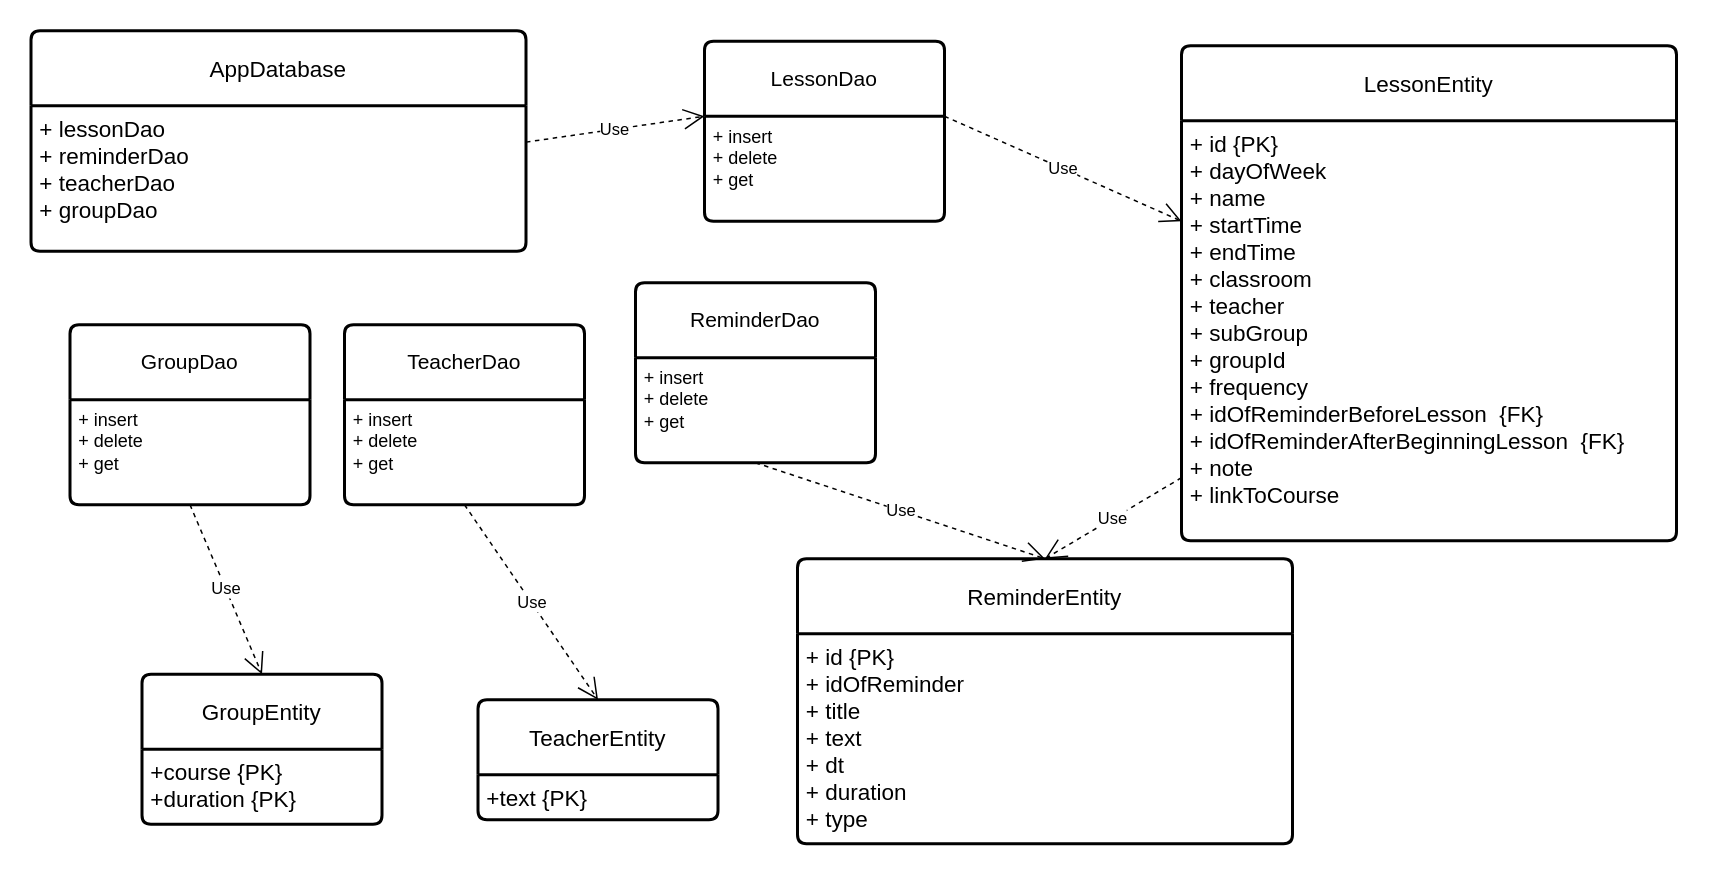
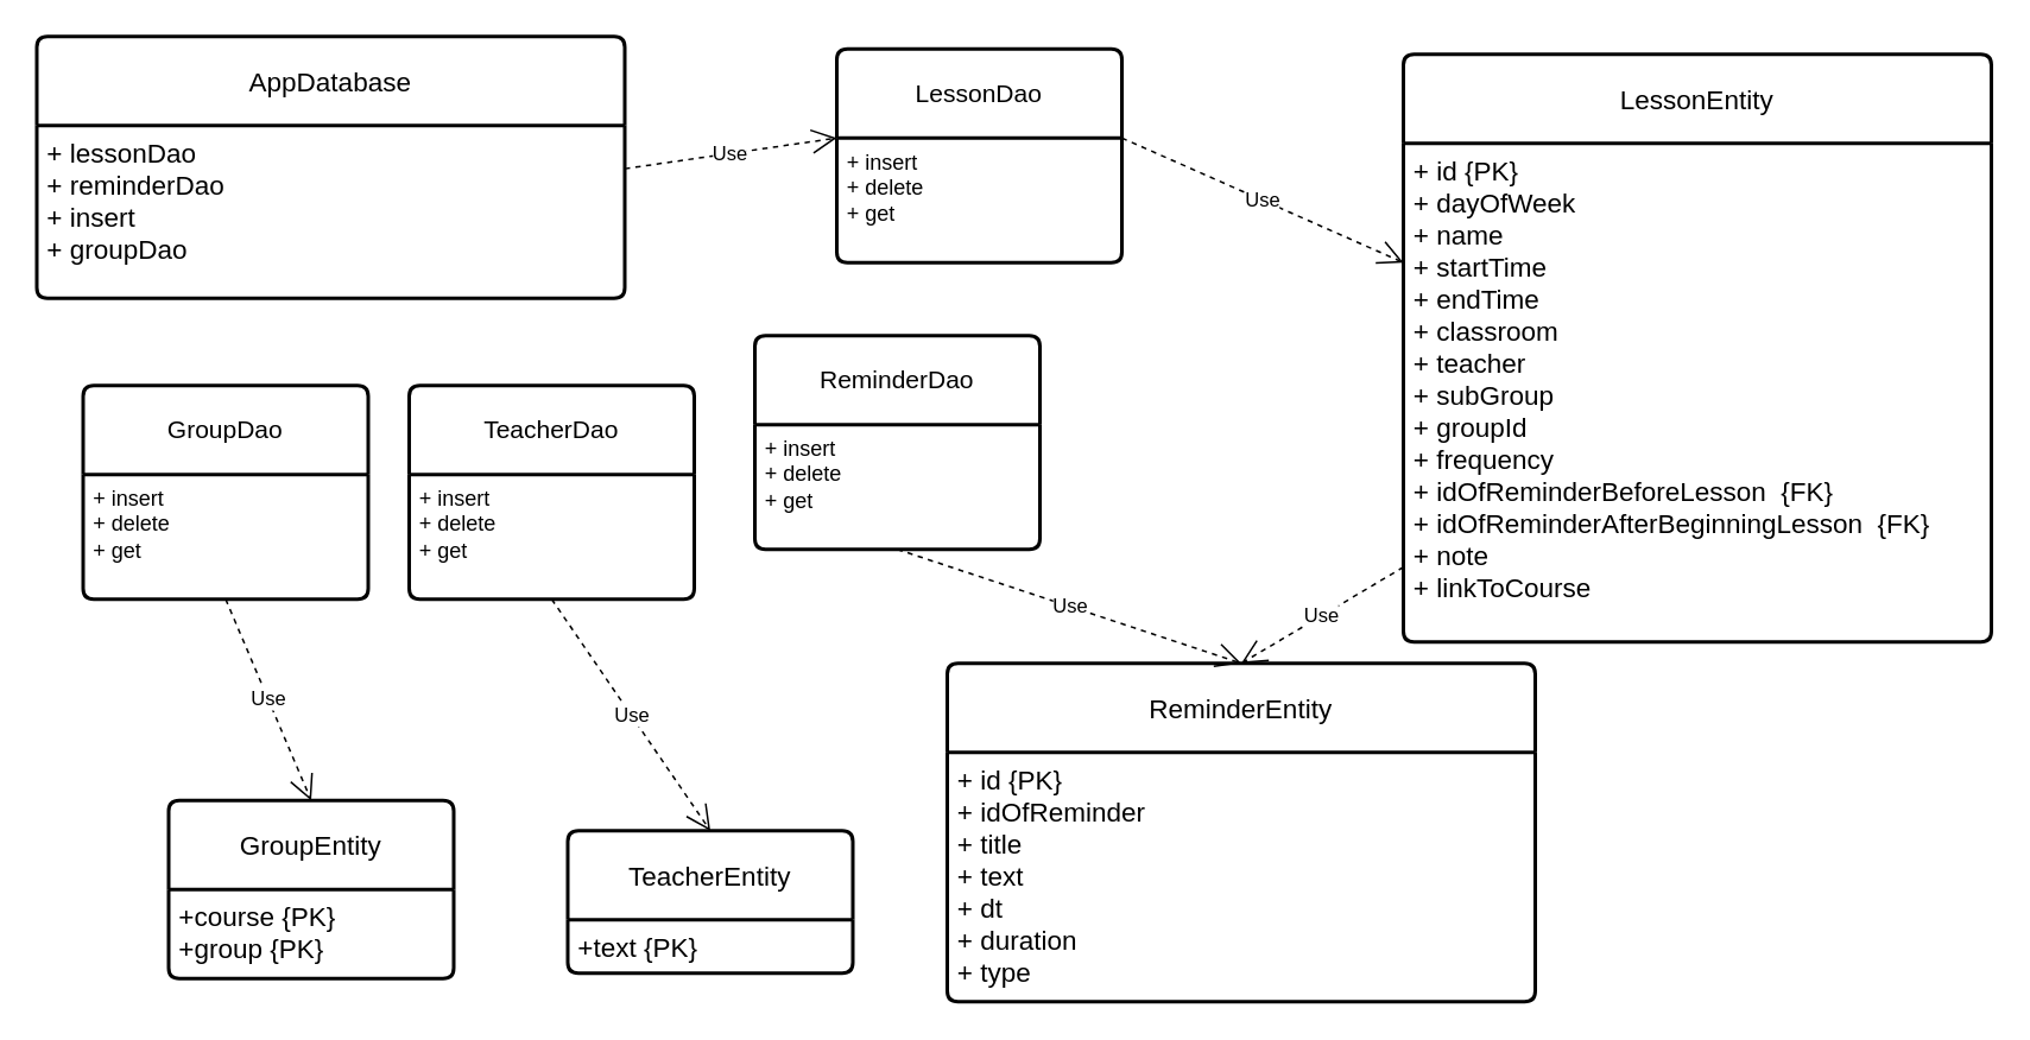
- <mxCell id="11" value="&lt;div&gt;+ lessonDao&lt;/div&gt;&lt;div&gt;+ reminderDao&lt;/div&gt;&lt;div&gt;+ teacherDao&lt;/div&gt;&lt;div&gt;+ groupDao&lt;/div&gt;" style="align=left;strokeColor=none;fillColor=none;spacingLeft=4;spacingRight=4;fontSize=15;verticalAlign=top;resizable=0;rotatable=0;part=1;html=1;whiteSpace=wrap;" vertex="1" parent="10"><mxGeometry y="50" width="330" height="97" as="geometry" /></mxCell>
+ <mxCell id="11" value="&lt;div&gt;+ lessonDao&lt;/div&gt;&lt;div&gt;+ reminderDao&lt;/div&gt;&lt;div&gt;+ insert&lt;/div&gt;&lt;div&gt;+ groupDao&lt;/div&gt;" style="align=left;strokeColor=none;fillColor=none;spacingLeft=4;spacingRight=4;fontSize=15;verticalAlign=top;resizable=0;rotatable=0;part=1;html=1;whiteSpace=wrap;" vertex="1" parent="10"><mxGeometry y="50" width="330" height="97" as="geometry" /></mxCell>
- <mxCell id="3" value="+course {PK}&lt;div&gt;+&lt;span style=&quot;background-color: transparent; color: light-dark(rgb(0, 0, 0), rgb(255, 255, 255));&quot;&gt;duration {PK}&lt;/span&gt;&lt;/div&gt;" style="align=left;strokeColor=none;fillColor=none;spacingLeft=4;spacingRight=4;fontSize=15;verticalAlign=top;resizable=0;rotatable=0;part=1;html=1;whiteSpace=wrap;" parent="2" vertex="1"><mxGeometry y="50" width="160" height="50" as="geometry" /></mxCell>
+ <mxCell id="3" value="+course {PK}&lt;div&gt;+&lt;span style=&quot;background-color: transparent; color: light-dark(rgb(0, 0, 0), rgb(255, 255, 255));&quot;&gt;group {PK}&lt;/span&gt;&lt;/div&gt;" style="align=left;strokeColor=none;fillColor=none;spacingLeft=4;spacingRight=4;fontSize=15;verticalAlign=top;resizable=0;rotatable=0;part=1;html=1;whiteSpace=wrap;" parent="2" vertex="1"><mxGeometry y="50" width="160" height="50" as="geometry" /></mxCell>
